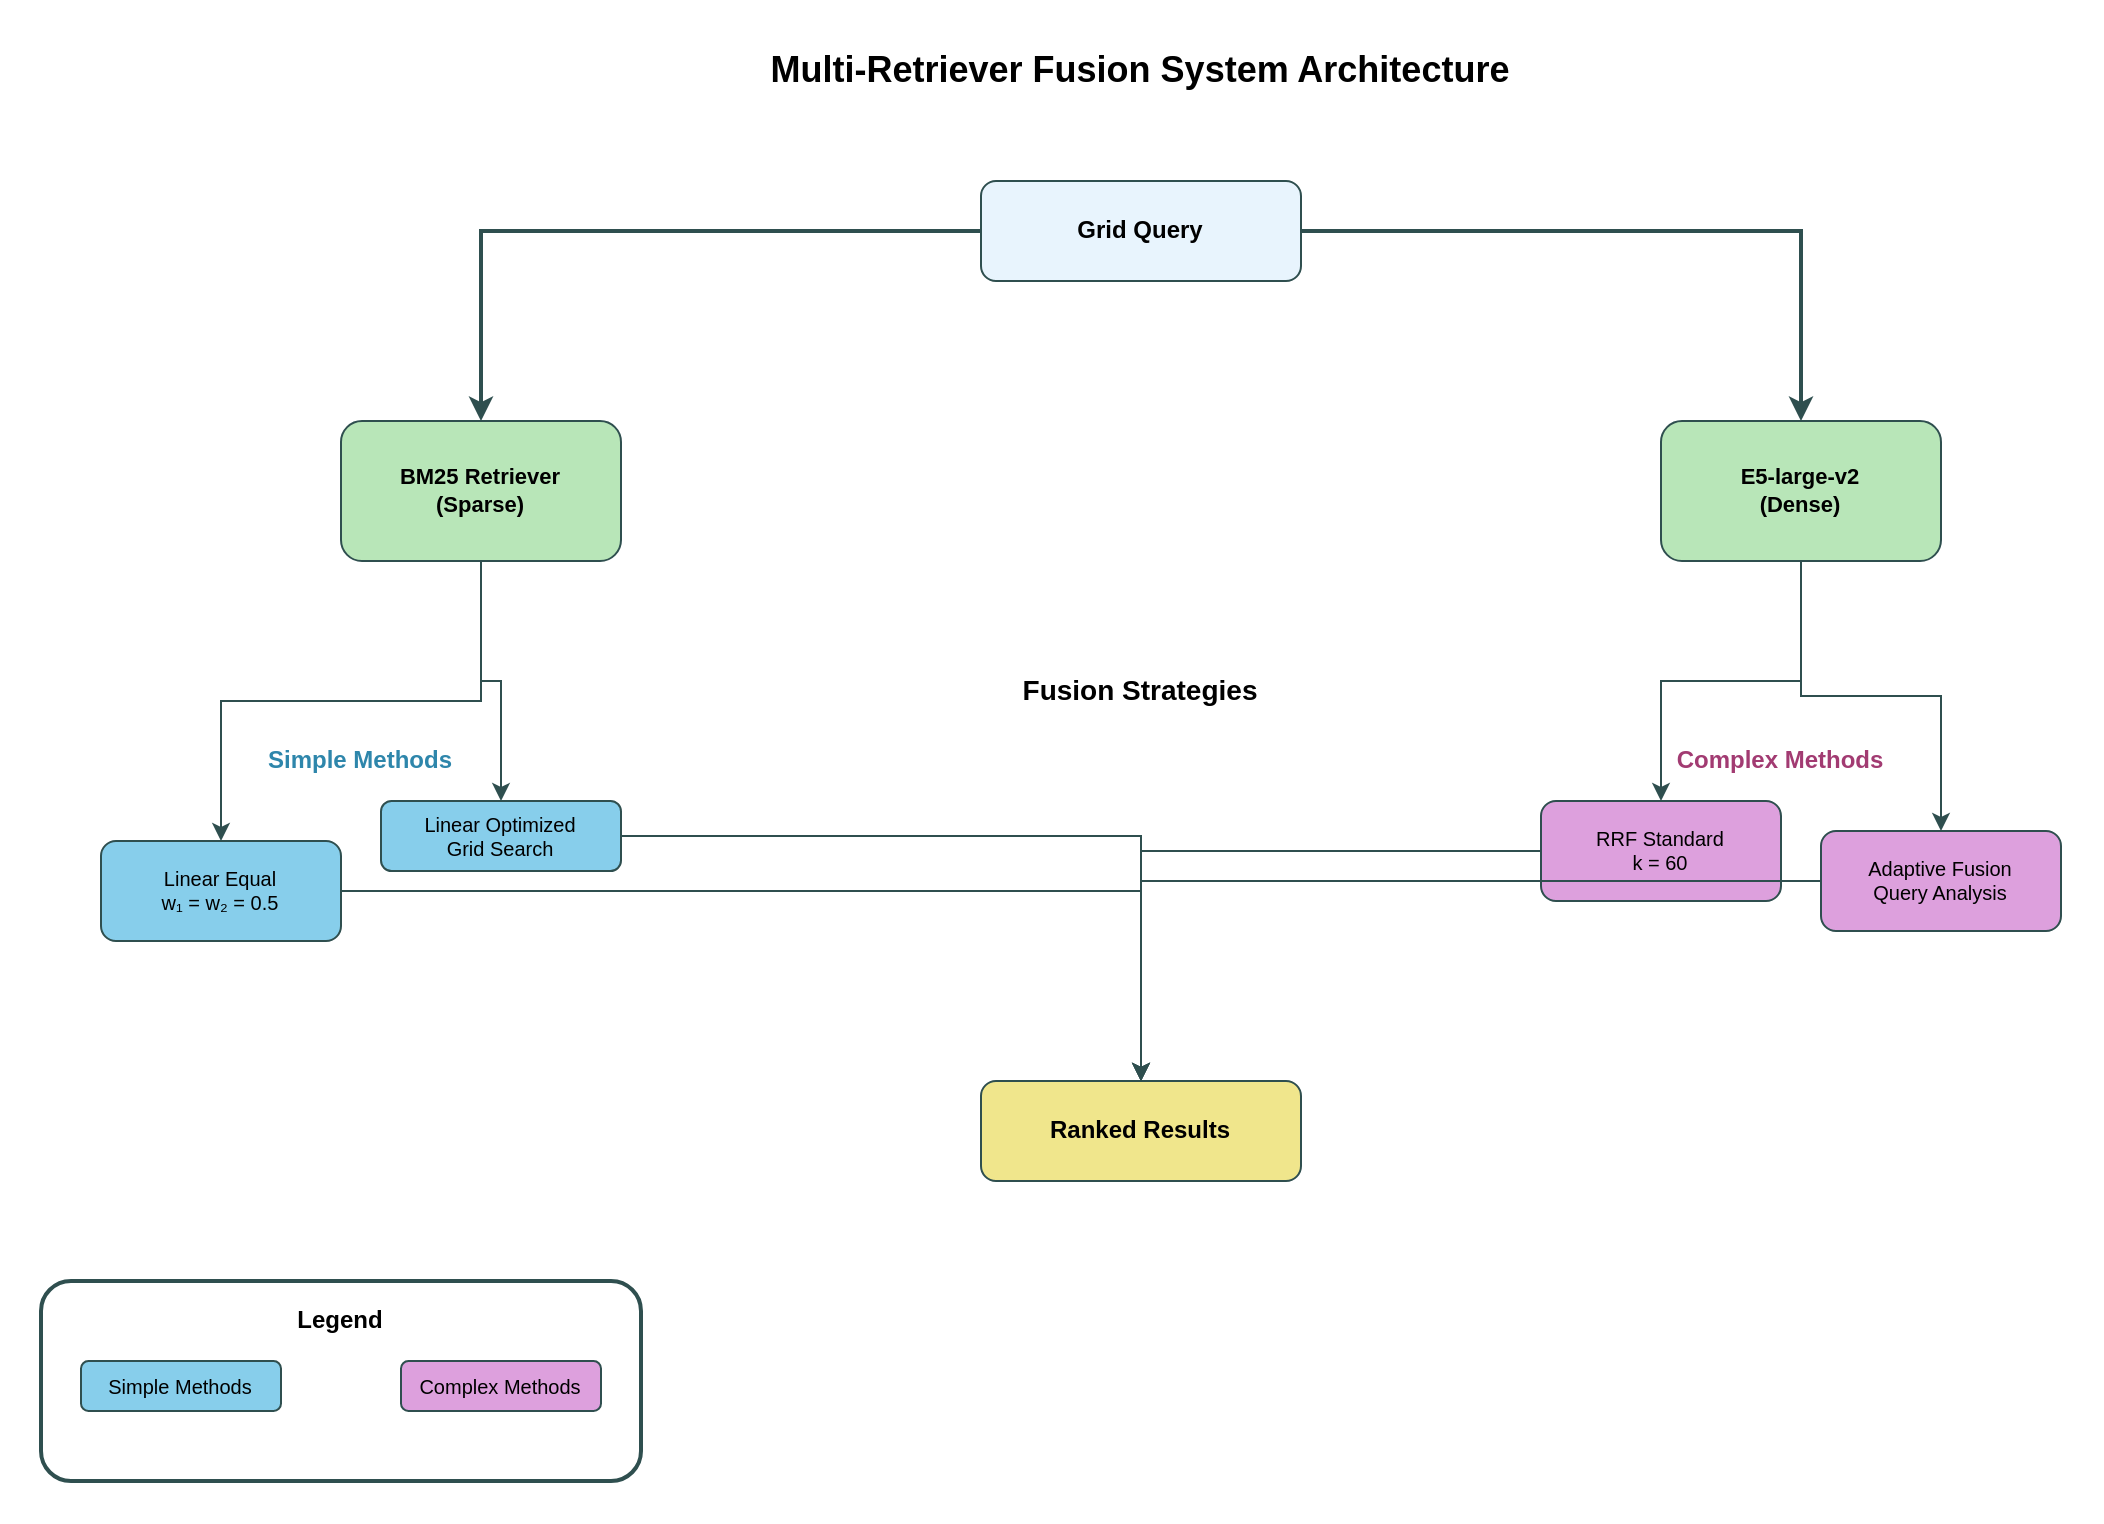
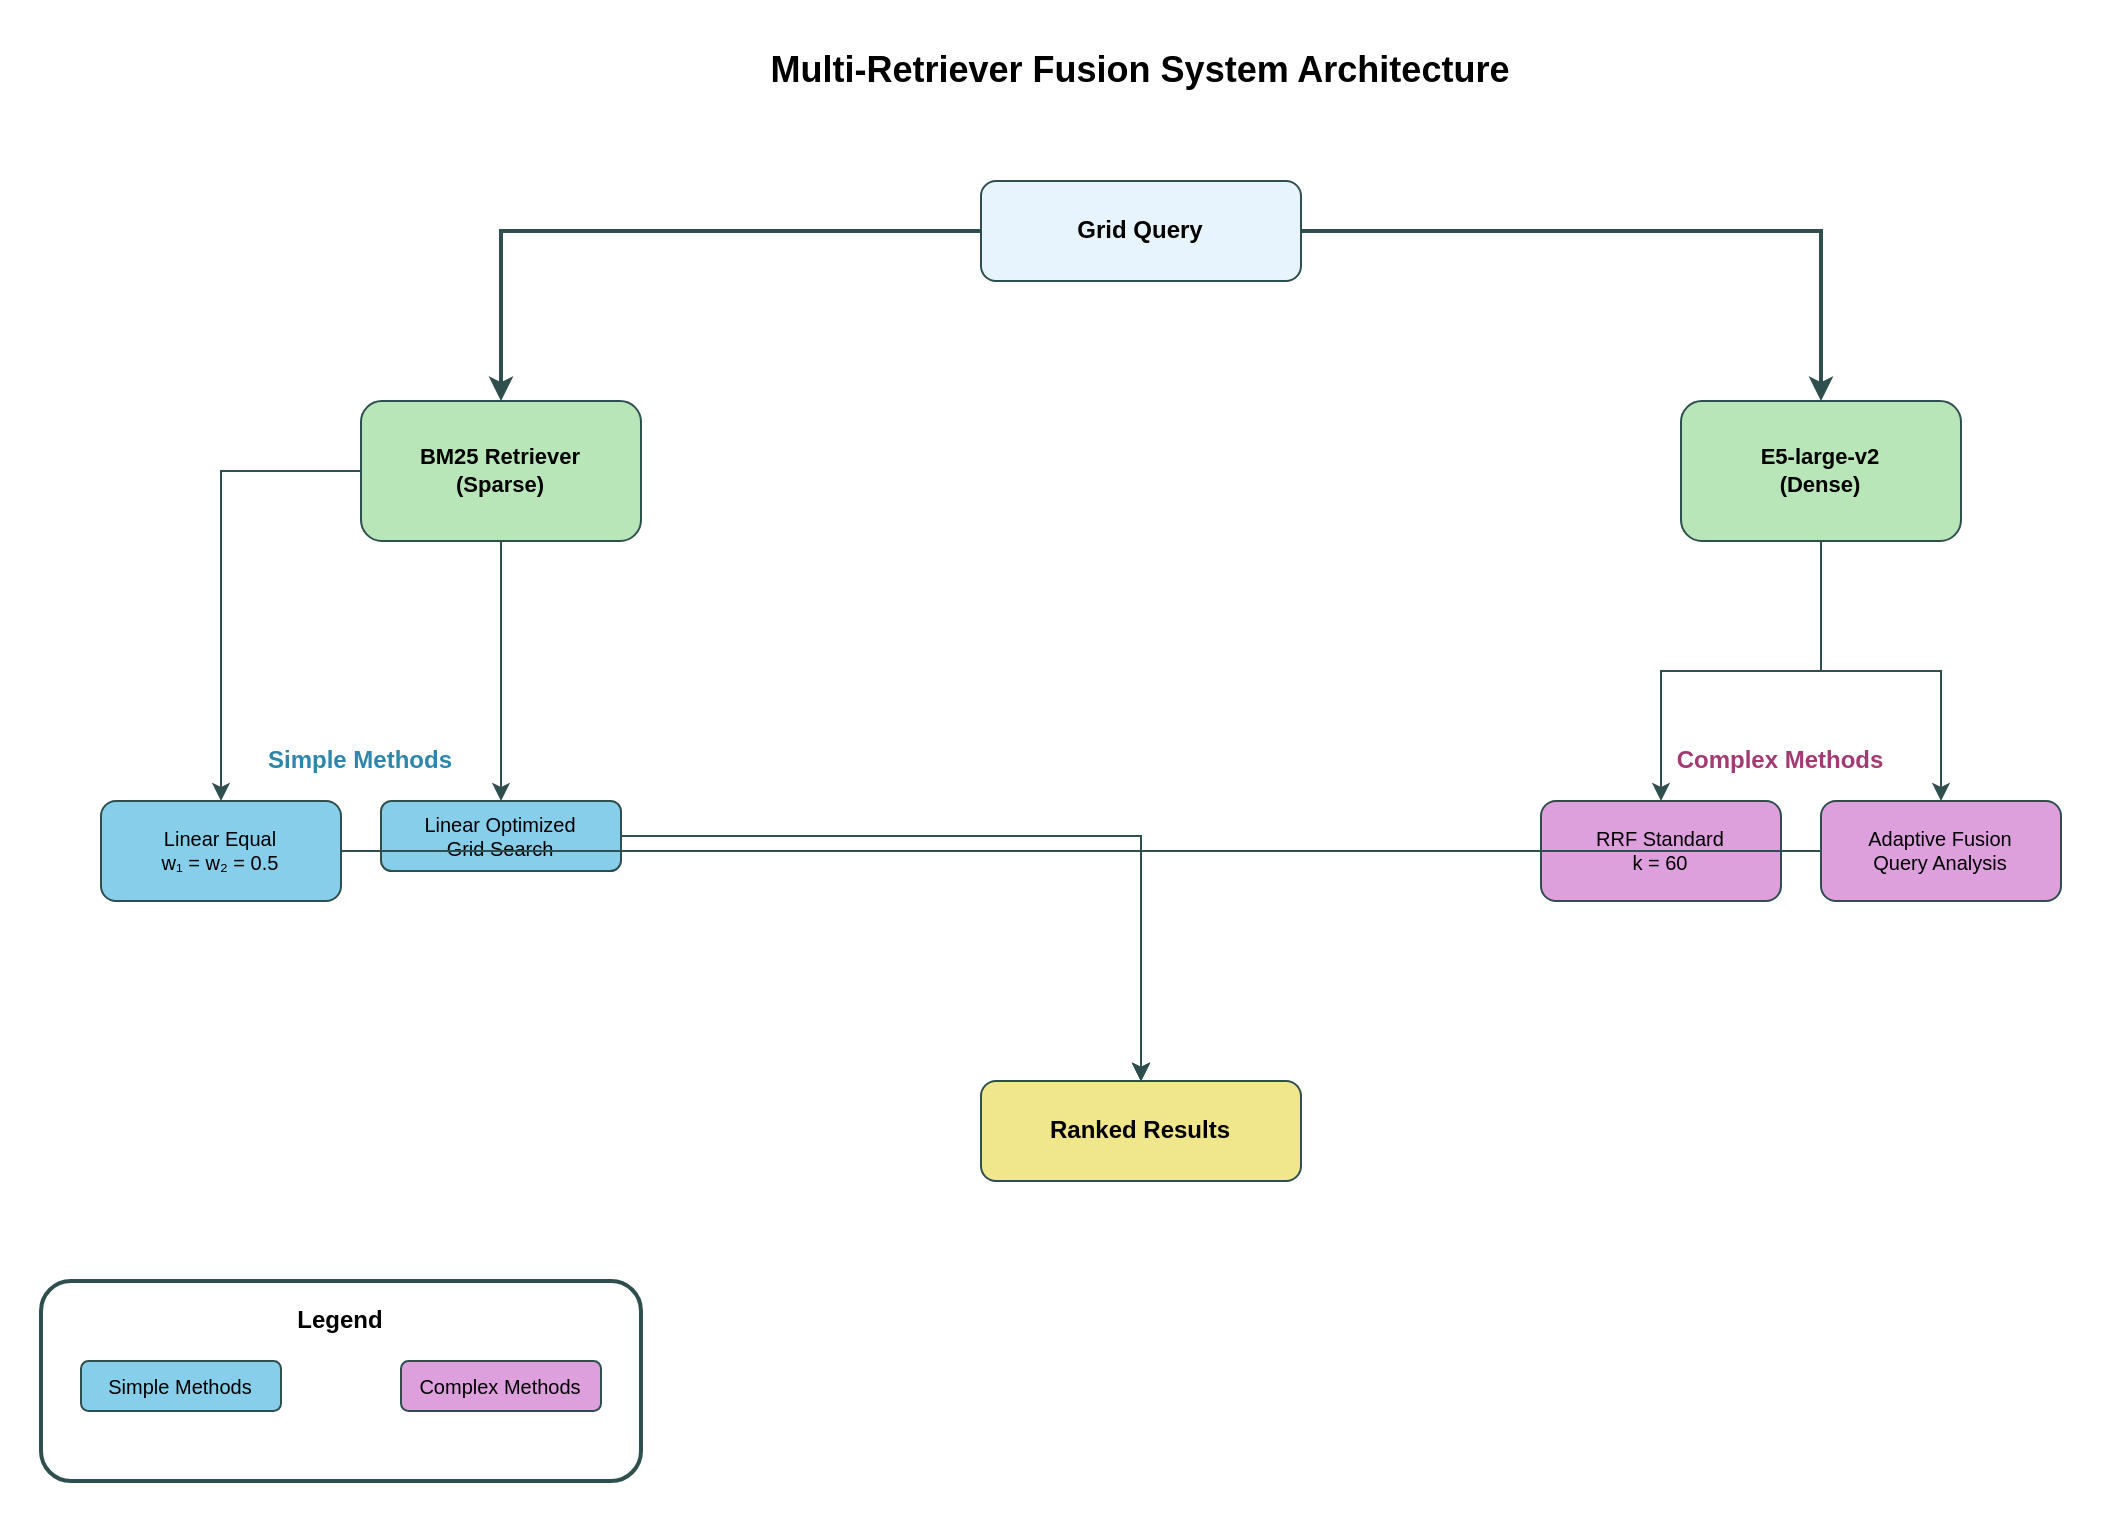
- <mxCell id="4" value="BM25 Retriever&#10;(Sparse)" style="rounded=1;whiteSpace=wrap;html=1;fillColor=#B8E6B8;strokeColor=#2F4F4F;fontSize=11;fontStyle=1;" vertex="1" parent="1"><mxGeometry x="170" y="210" width="140" height="70" as="geometry" /></mxCell>
+ <mxCell id="4" value="BM25 Retriever&#10;(Sparse)" style="rounded=1;whiteSpace=wrap;html=1;fillColor=#B8E6B8;strokeColor=#2F4F4F;fontSize=11;fontStyle=1;" vertex="1" parent="1"><mxGeometry x="180" y="200" width="140" height="70" as="geometry" /></mxCell>
- <mxCell id="5" value="E5-large-v2&#10;(Dense)" style="rounded=1;whiteSpace=wrap;html=1;fillColor=#B8E6B8;strokeColor=#2F4F4F;fontSize=11;fontStyle=1;" vertex="1" parent="1"><mxGeometry x="830" y="210" width="140" height="70" as="geometry" /></mxCell>
+ <mxCell id="5" value="E5-large-v2&#10;(Dense)" style="rounded=1;whiteSpace=wrap;html=1;fillColor=#B8E6B8;strokeColor=#2F4F4F;fontSize=11;fontStyle=1;" vertex="1" parent="1"><mxGeometry x="840" y="200" width="140" height="70" as="geometry" /></mxCell>
- <mxCell id="6" value="Fusion Strategies" style="text;html=1;strokeColor=none;fillColor=none;align=center;verticalAlign=middle;whiteSpace=wrap;rounded=0;fontSize=14;fontStyle=1;" vertex="1" parent="1"><mxGeometry x="490" y="330" width="160" height="30" as="geometry" /></mxCell>
- <mxCell id="12" value="Adaptive Fusion&#10;Query Analysis" style="rounded=1;whiteSpace=wrap;html=1;fillColor=#DDA0DD;strokeColor=#2F4F4F;fontSize=10;" vertex="1" parent="1"><mxGeometry x="910" y="415" width="120" height="50" as="geometry" /></mxCell>
+ <mxCell id="12" value="Adaptive Fusion&#10;Query Analysis" style="rounded=1;whiteSpace=wrap;html=1;fillColor=#DDA0DD;strokeColor=#2F4F4F;fontSize=10;" vertex="1" parent="1"><mxGeometry x="910" y="400" width="120" height="50" as="geometry" /></mxCell>
- <mxCell id="8" value="Linear Equal&#10;w₁ = w₂ = 0.5" style="rounded=1;whiteSpace=wrap;html=1;fillColor=#87CEEB;strokeColor=#2F4F4F;fontSize=10;" vertex="1" parent="1"><mxGeometry x="50" y="420" width="120" height="50" as="geometry" /></mxCell>
+ <mxCell id="8" value="Linear Equal&#10;w₁ = w₂ = 0.5" style="rounded=1;whiteSpace=wrap;html=1;fillColor=#87CEEB;strokeColor=#2F4F4F;fontSize=10;" vertex="1" parent="1"><mxGeometry x="50" y="400" width="120" height="50" as="geometry" /></mxCell>
